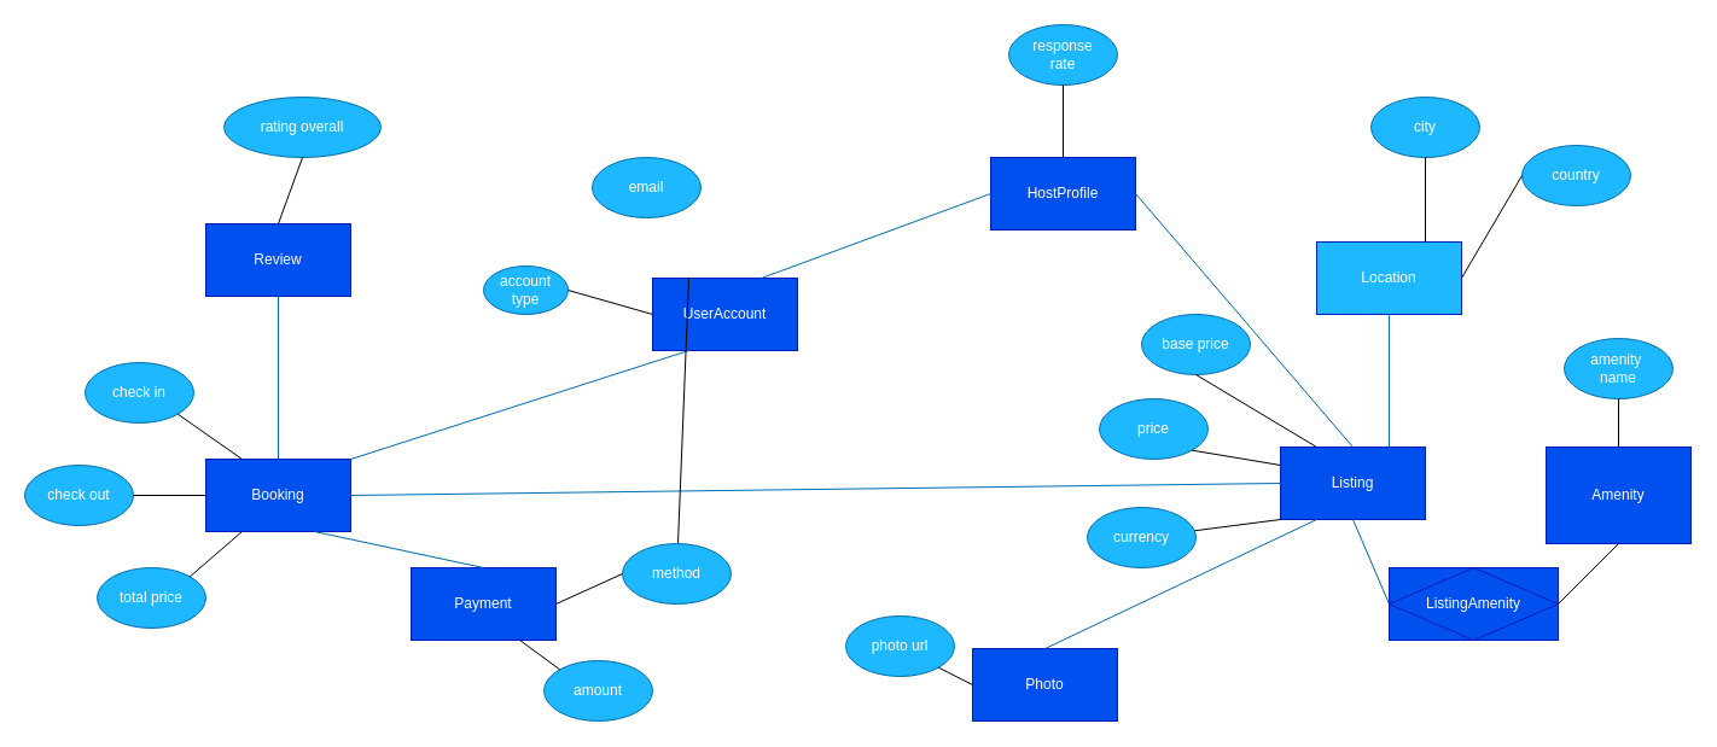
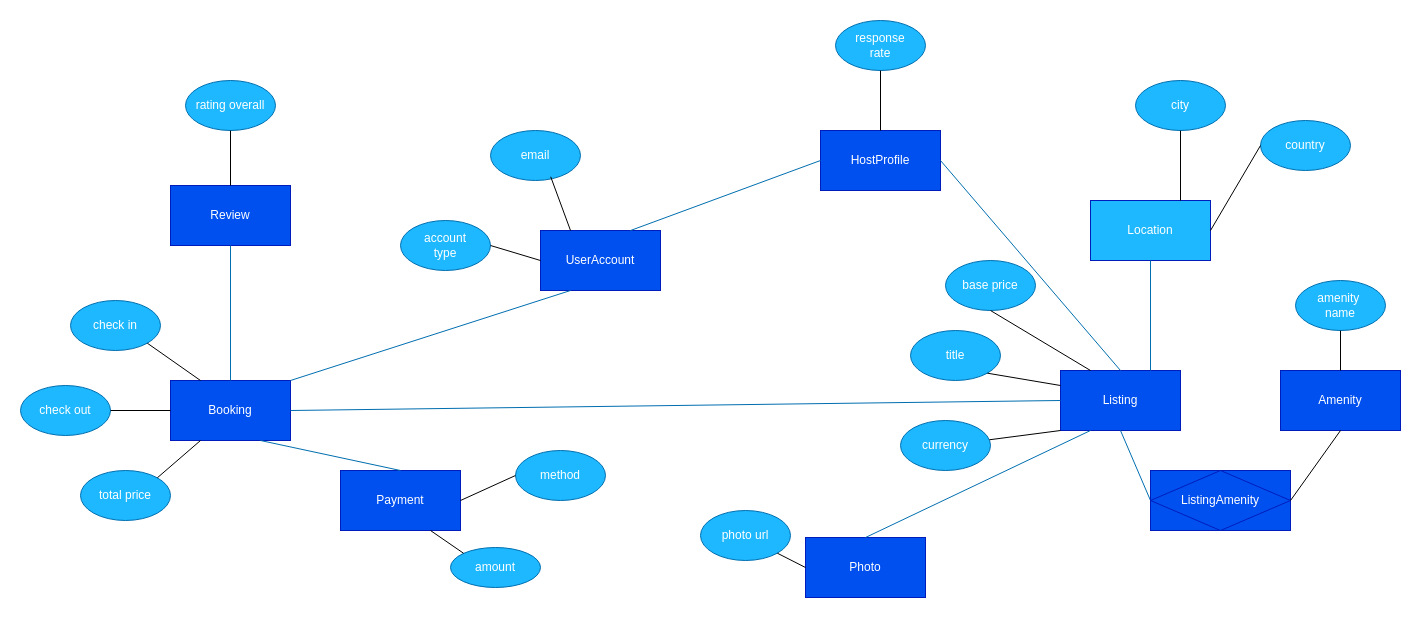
- <mxCell id="52" value="rating overall" style="ellipse;whiteSpace=wrap;html=1;fillColor=#1DB8FF;fontColor=#ffffff;strokeColor=#006EAF;" parent="1" vertex="1"><mxGeometry x="185" y="80" width="130" height="50" as="geometry" /></mxCell>
+ <mxCell id="52" value="rating overall" style="ellipse;whiteSpace=wrap;html=1;fillColor=#1DB8FF;fontColor=#ffffff;strokeColor=#006EAF;" parent="1" vertex="1"><mxGeometry x="185" y="80" width="90" height="50" as="geometry" /></mxCell>
- <mxCell id="21" value="account&lt;div&gt;type&lt;/div&gt;" style="ellipse;whiteSpace=wrap;html=1;fillColor=#1DB8FF;fontColor=#ffffff;strokeColor=#006EAF;" parent="1" vertex="1"><mxGeometry x="400" y="220" width="70" height="40" as="geometry" /></mxCell>
+ <mxCell id="21" value="account&lt;div&gt;type&lt;/div&gt;" style="ellipse;whiteSpace=wrap;html=1;fillColor=#1DB8FF;fontColor=#ffffff;strokeColor=#006EAF;" parent="1" vertex="1"><mxGeometry x="400" y="220" width="90" height="50" as="geometry" /></mxCell>
- <mxCell id="24" value="" style="endArrow=none;html=1;rounded=0;exitX=0.25;exitY=0;exitDx=0;exitDy=0;" parent="1" source="3" target="34" edge="1"><mxGeometry width="50" height="50" relative="1" as="geometry"><mxPoint x="730" y="410" as="sourcePoint" /><mxPoint x="780" y="360" as="targetPoint" /></mxGeometry></mxCell>
+ <mxCell id="24" value="" style="endArrow=none;html=1;rounded=0;entryX=0.669;entryY=0.925;entryDx=0;entryDy=0;entryPerimeter=0;exitX=0.25;exitY=0;exitDx=0;exitDy=0;" parent="1" source="3" target="20" edge="1"><mxGeometry width="50" height="50" relative="1" as="geometry"><mxPoint x="730" y="410" as="sourcePoint" /><mxPoint x="780" y="360" as="targetPoint" /></mxGeometry></mxCell>
- <mxCell id="26" value="price" style="ellipse;whiteSpace=wrap;html=1;fillColor=#1DB8FF;fontColor=#ffffff;strokeColor=#006EAF;" parent="1" vertex="1"><mxGeometry x="910" y="330" width="90" height="50" as="geometry" /></mxCell>
+ <mxCell id="26" value="title" style="ellipse;whiteSpace=wrap;html=1;fillColor=#1DB8FF;fontColor=#ffffff;strokeColor=#006EAF;" parent="1" vertex="1"><mxGeometry x="910" y="330" width="90" height="50" as="geometry" /></mxCell>
- <mxCell id="8" value="Amenity" style="rounded=0;whiteSpace=wrap;html=1;fillColor=#0050ef;fontColor=#ffffff;strokeColor=#001DBC;" parent="1" vertex="1"><mxGeometry x="1280" y="370" width="120" height="80" as="geometry" /></mxCell>
+ <mxCell id="8" value="Amenity" style="rounded=0;whiteSpace=wrap;html=1;fillColor=#0050ef;fontColor=#ffffff;strokeColor=#001DBC;" parent="1" vertex="1"><mxGeometry x="1280" y="370" width="120" height="60" as="geometry" /></mxCell>
- <mxCell id="35" value="amount" style="ellipse;whiteSpace=wrap;html=1;fillColor=#1DB8FF;fontColor=#ffffff;strokeColor=#006EAF;" parent="1" vertex="1"><mxGeometry x="450" y="547" width="90" height="50" as="geometry" /></mxCell>
+ <mxCell id="35" value="amount" style="ellipse;whiteSpace=wrap;html=1;fillColor=#1DB8FF;fontColor=#ffffff;strokeColor=#006EAF;" parent="1" vertex="1"><mxGeometry x="450" y="547" width="90" height="40" as="geometry" /></mxCell>
